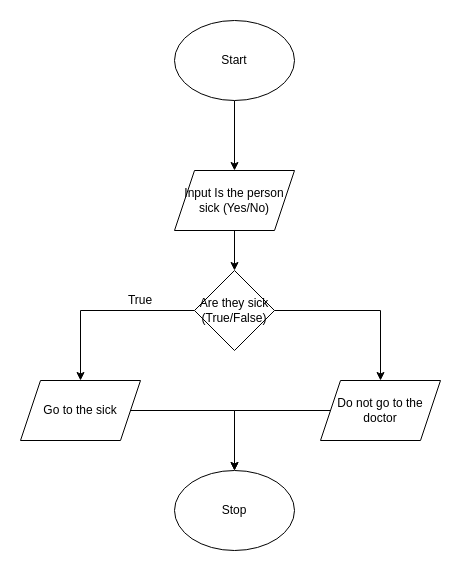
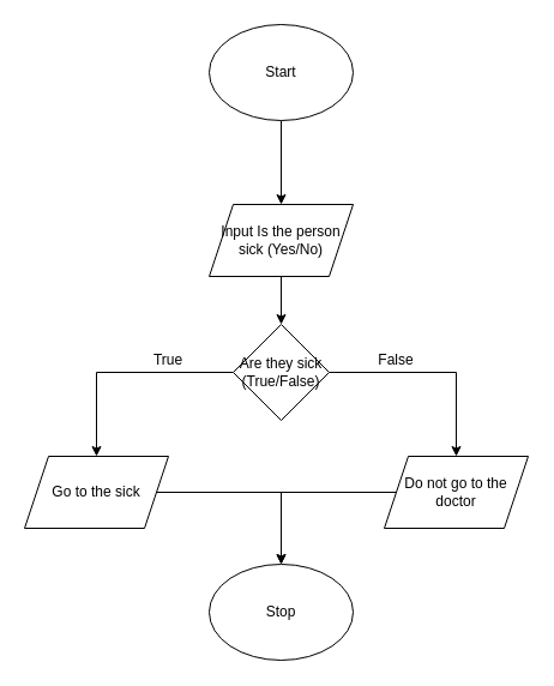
+ <mxCell id="14" value="False" style="text;html=1;strokeColor=none;fillColor=none;align=center;verticalAlign=middle;whiteSpace=wrap;rounded=0;" vertex="1" parent="1"><mxGeometry x="310" y="290" width="40" height="20" as="geometry" /></mxCell>
